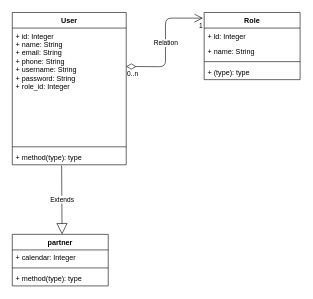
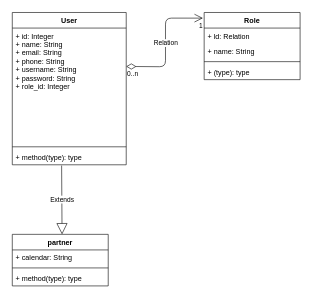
- <mxCell id="8" value="+ ld: Integer" style="text;strokeColor=none;fillColor=none;align=left;verticalAlign=top;spacingLeft=4;spacingRight=4;overflow=hidden;rotatable=0;points=[[0,0.5],[1,0.5]];portConstraint=eastwest;" vertex="1" parent="7"><mxGeometry y="26" width="160" height="26" as="geometry" /></mxCell>
+ <mxCell id="8" value="+ ld: Relation" style="text;strokeColor=none;fillColor=none;align=left;verticalAlign=top;spacingLeft=4;spacingRight=4;overflow=hidden;rotatable=0;points=[[0,0.5],[1,0.5]];portConstraint=eastwest;" vertex="1" parent="7"><mxGeometry y="26" width="160" height="26" as="geometry" /></mxCell>
- <mxCell id="16" value="+ calendar: Integer" style="text;strokeColor=none;fillColor=none;align=left;verticalAlign=top;spacingLeft=4;spacingRight=4;overflow=hidden;rotatable=0;points=[[0,0.5],[1,0.5]];portConstraint=eastwest;" vertex="1" parent="15"><mxGeometry y="26" width="160" height="26" as="geometry" /></mxCell>
+ <mxCell id="16" value="+ calendar: String" style="text;strokeColor=none;fillColor=none;align=left;verticalAlign=top;spacingLeft=4;spacingRight=4;overflow=hidden;rotatable=0;points=[[0,0.5],[1,0.5]];portConstraint=eastwest;" vertex="1" parent="15"><mxGeometry y="26" width="160" height="26" as="geometry" /></mxCell>
